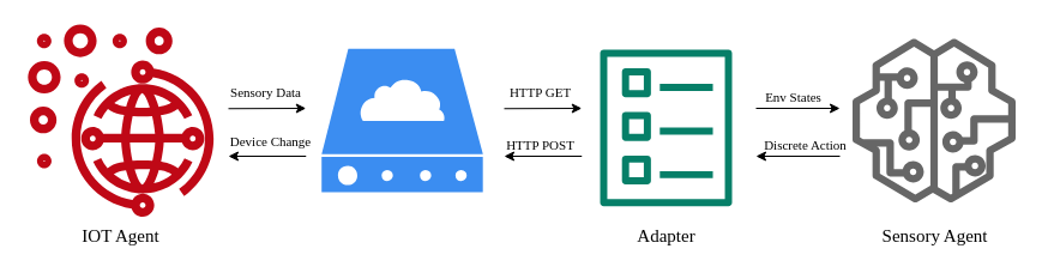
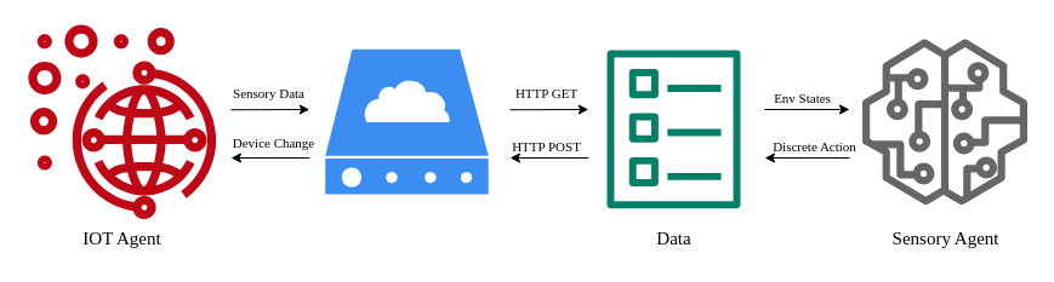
- <mxCell id="9" value="Adapter" style="text;html=1;align=center;verticalAlign=middle;resizable=0;points=[];autosize=1;strokeColor=none;fillColor=none;fontSize=15;fontFamily=Georgia;" parent="1" vertex="1"><mxGeometry x="515" y="180.5" width="80" height="30" as="geometry" /></mxCell>
+ <mxCell id="9" value="Data" style="text;html=1;align=center;verticalAlign=middle;resizable=0;points=[];autosize=1;strokeColor=none;fillColor=none;fontSize=15;fontFamily=Georgia;" parent="1" vertex="1"><mxGeometry x="515" y="180.5" width="80" height="30" as="geometry" /></mxCell>
